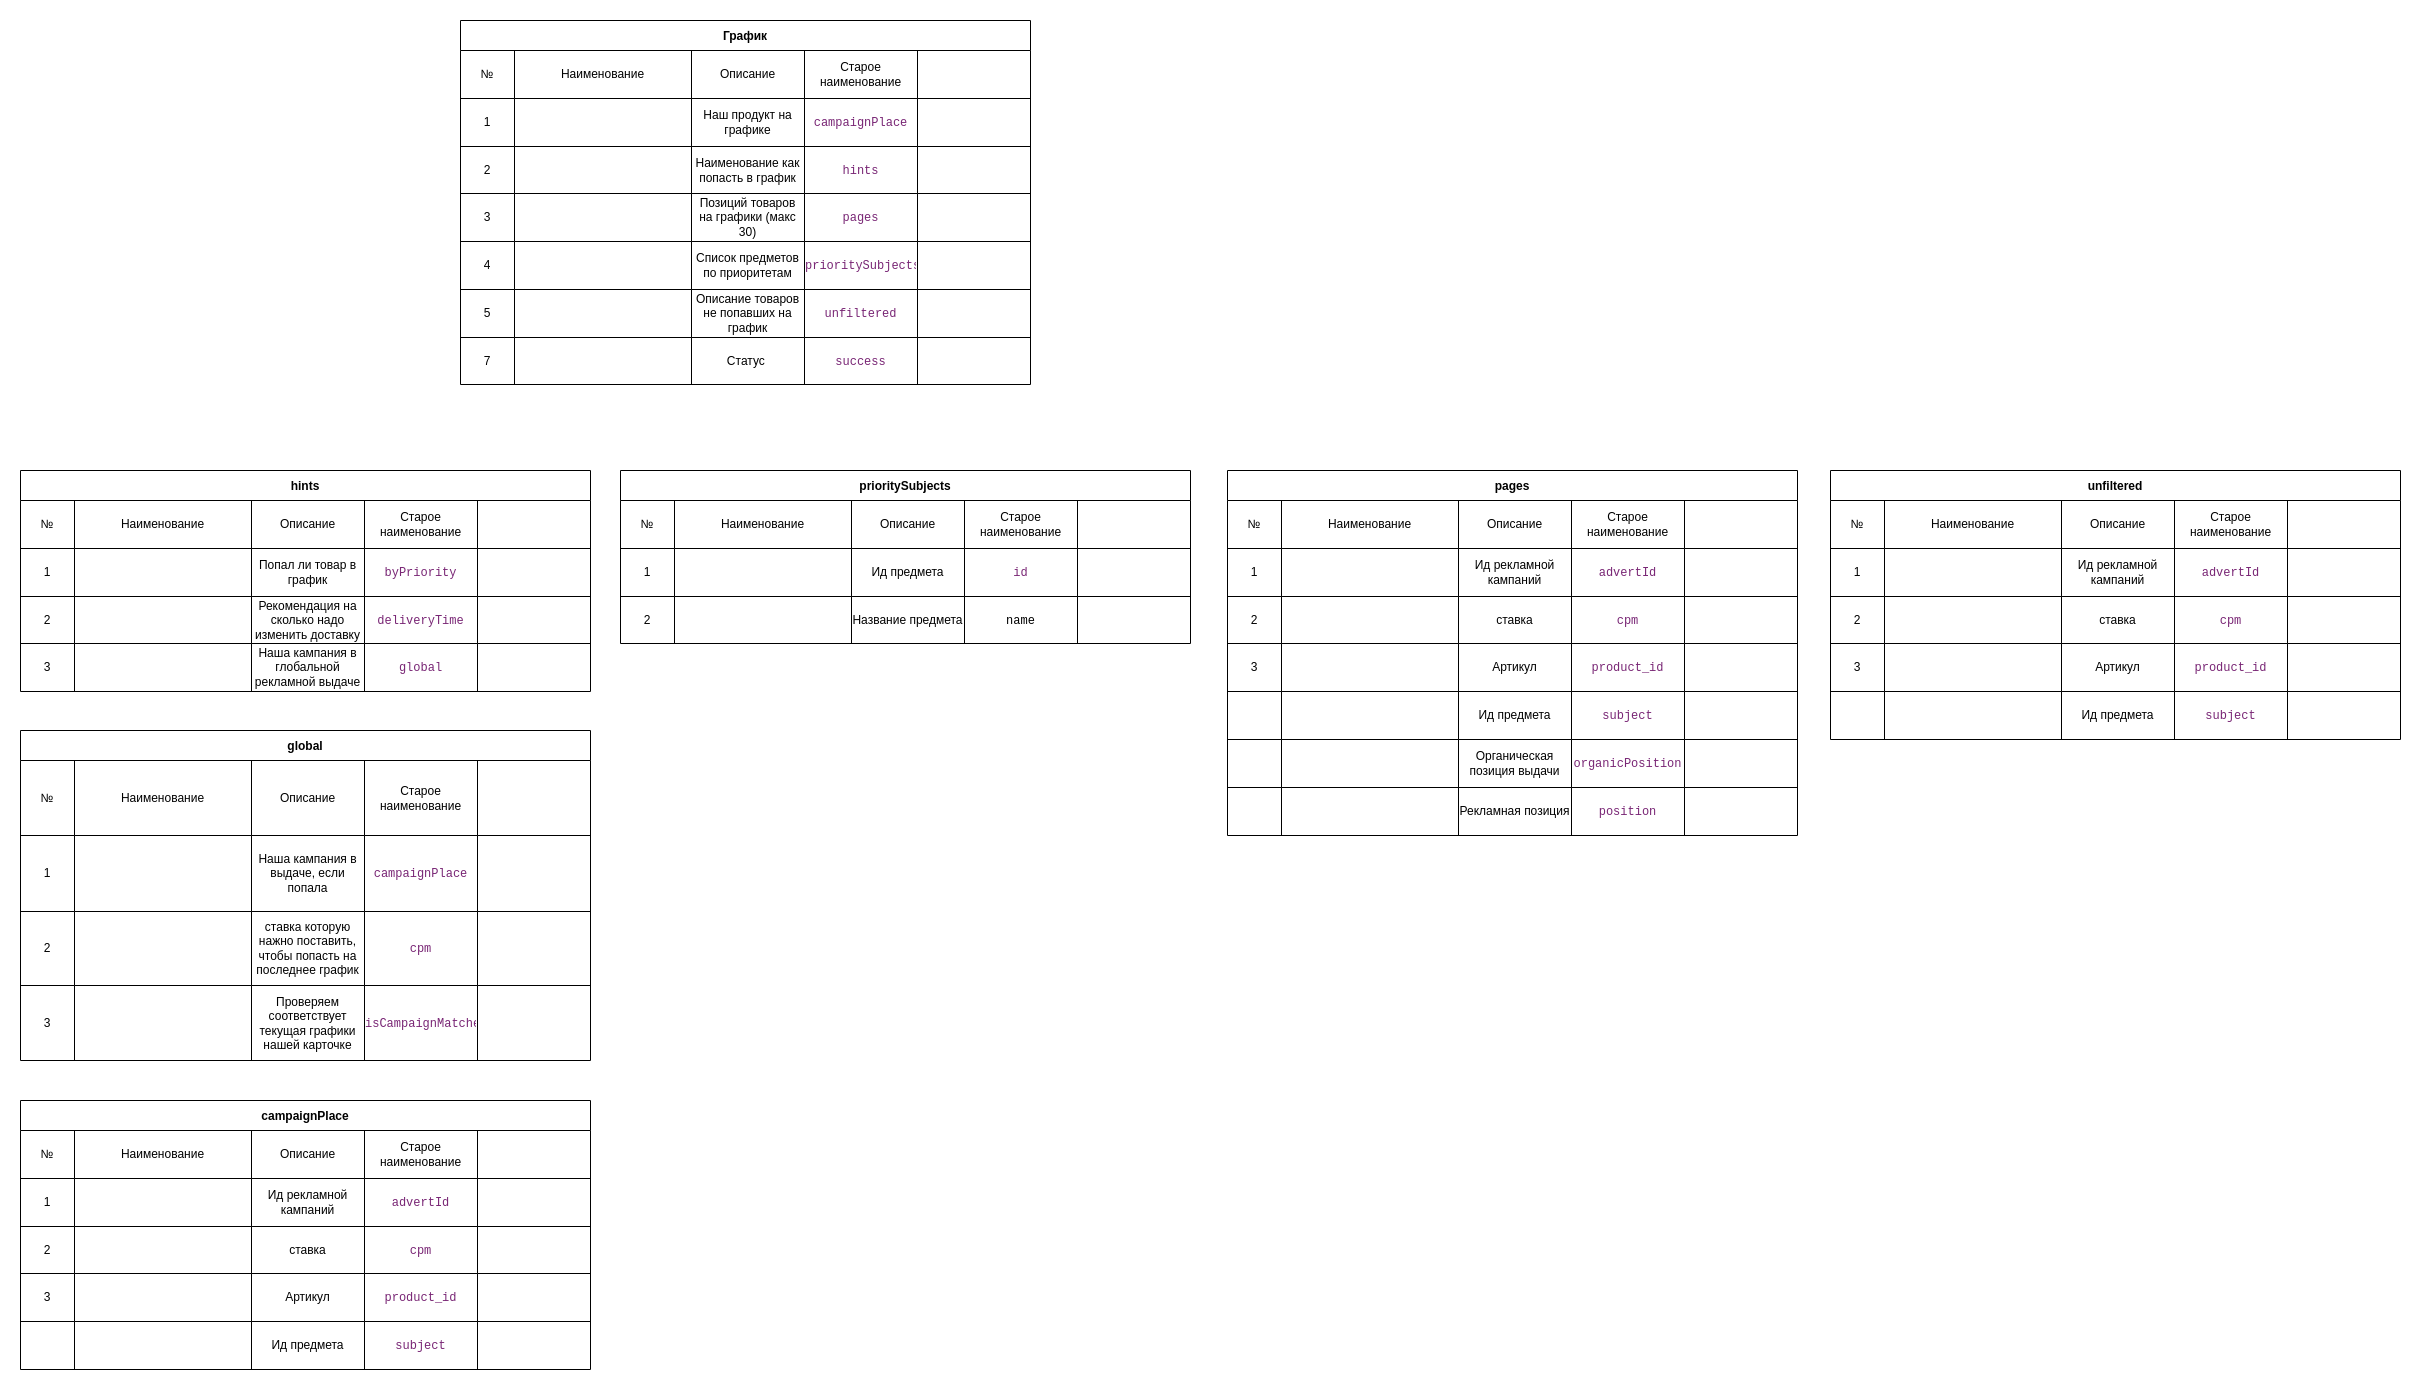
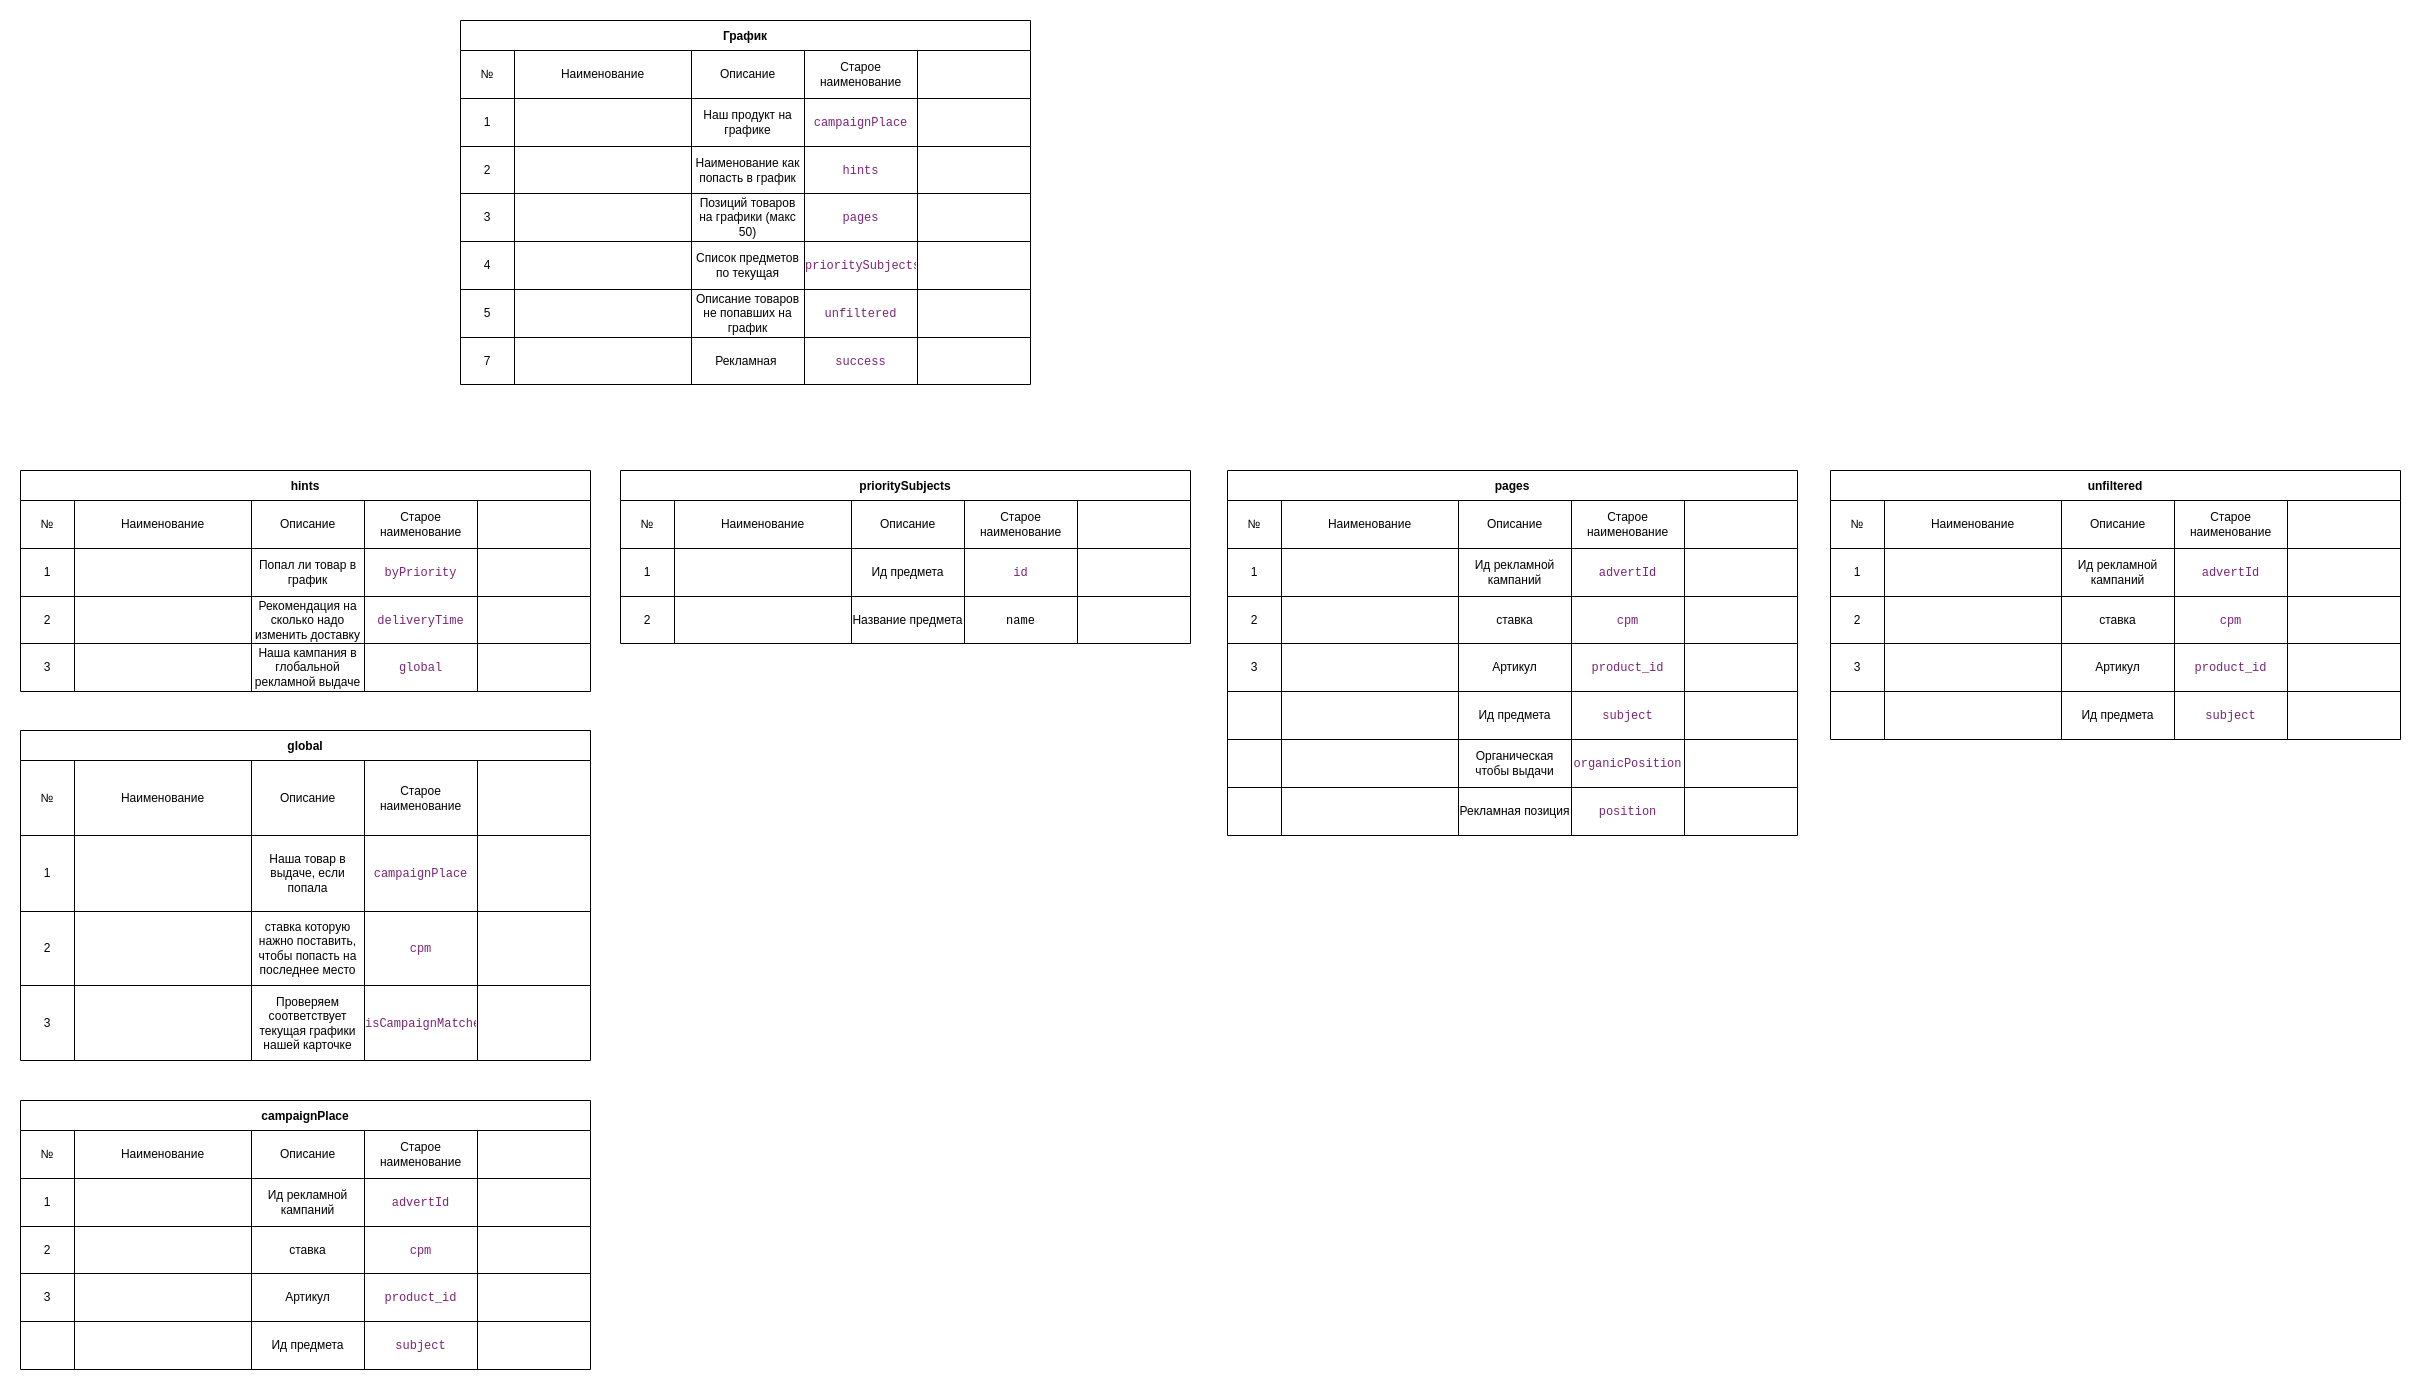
- <mxCell id="24" value="Позиций товаров на графики (макс 30)" style="shape=partialRectangle;html=1;whiteSpace=wrap;connectable=0;fillColor=none;top=0;left=0;bottom=0;right=0;overflow=hidden;strokeColor=#000000;" vertex="1" parent="21"><mxGeometry x="231" width="113" height="48" as="geometry"><mxRectangle width="113" height="48" as="alternateBounds" /></mxGeometry></mxCell>
+ <mxCell id="24" value="Позиций товаров на графики (макс 50)" style="shape=partialRectangle;html=1;whiteSpace=wrap;connectable=0;fillColor=none;top=0;left=0;bottom=0;right=0;overflow=hidden;strokeColor=#000000;" vertex="1" parent="21"><mxGeometry x="231" width="113" height="48" as="geometry"><mxRectangle width="113" height="48" as="alternateBounds" /></mxGeometry></mxCell>
- <mxCell id="30" value="Список предметов по приоритетам" style="shape=partialRectangle;html=1;whiteSpace=wrap;connectable=0;fillColor=none;top=0;left=0;bottom=0;right=0;overflow=hidden;strokeColor=#000000;" vertex="1" parent="27"><mxGeometry x="231" width="113" height="48" as="geometry"><mxRectangle width="113" height="48" as="alternateBounds" /></mxGeometry></mxCell>
+ <mxCell id="30" value="Список предметов по текущая" style="shape=partialRectangle;html=1;whiteSpace=wrap;connectable=0;fillColor=none;top=0;left=0;bottom=0;right=0;overflow=hidden;strokeColor=#000000;" vertex="1" parent="27"><mxGeometry x="231" width="113" height="48" as="geometry"><mxRectangle width="113" height="48" as="alternateBounds" /></mxGeometry></mxCell>
- <mxCell id="42" value="Статус&amp;nbsp;" style="shape=partialRectangle;html=1;whiteSpace=wrap;connectable=0;fillColor=none;top=0;left=0;bottom=0;right=0;overflow=hidden;strokeColor=#000000;" vertex="1" parent="39"><mxGeometry x="231" width="113" height="47" as="geometry"><mxRectangle width="113" height="47" as="alternateBounds" /></mxGeometry></mxCell>
+ <mxCell id="42" value="Рекламная&amp;nbsp;" style="shape=partialRectangle;html=1;whiteSpace=wrap;connectable=0;fillColor=none;top=0;left=0;bottom=0;right=0;overflow=hidden;strokeColor=#000000;" vertex="1" parent="39"><mxGeometry x="231" width="113" height="47" as="geometry"><mxRectangle width="113" height="47" as="alternateBounds" /></mxGeometry></mxCell>
- <mxCell id="160" value="Органическая позиция выдачи" style="shape=partialRectangle;html=1;whiteSpace=wrap;connectable=0;fillColor=none;top=0;left=0;bottom=0;right=0;overflow=hidden;strokeColor=#000000;" vertex="1" parent="157"><mxGeometry x="231" width="113" height="48" as="geometry"><mxRectangle width="113" height="48" as="alternateBounds" /></mxGeometry></mxCell>
+ <mxCell id="160" value="Органическая чтобы выдачи" style="shape=partialRectangle;html=1;whiteSpace=wrap;connectable=0;fillColor=none;top=0;left=0;bottom=0;right=0;overflow=hidden;strokeColor=#000000;" vertex="1" parent="157"><mxGeometry x="231" width="113" height="48" as="geometry"><mxRectangle width="113" height="48" as="alternateBounds" /></mxGeometry></mxCell>
- <mxCell id="80" value="Наша кампания в выдаче, если попала" style="shape=partialRectangle;html=1;whiteSpace=wrap;connectable=0;fillColor=none;top=0;left=0;bottom=0;right=0;overflow=hidden;strokeColor=#000000;" vertex="1" parent="77"><mxGeometry x="231" width="113" height="76" as="geometry"><mxRectangle width="113" height="76" as="alternateBounds" /></mxGeometry></mxCell>
+ <mxCell id="80" value="Наша товар в выдаче, если попала" style="shape=partialRectangle;html=1;whiteSpace=wrap;connectable=0;fillColor=none;top=0;left=0;bottom=0;right=0;overflow=hidden;strokeColor=#000000;" vertex="1" parent="77"><mxGeometry x="231" width="113" height="76" as="geometry"><mxRectangle width="113" height="76" as="alternateBounds" /></mxGeometry></mxCell>
- <mxCell id="86" value="ставка которую нажно поставить, чтобы попасть на последнее график" style="shape=partialRectangle;html=1;whiteSpace=wrap;connectable=0;fillColor=none;top=0;left=0;bottom=0;right=0;overflow=hidden;strokeColor=#000000;" vertex="1" parent="83"><mxGeometry x="231" width="113" height="74" as="geometry"><mxRectangle width="113" height="74" as="alternateBounds" /></mxGeometry></mxCell>
+ <mxCell id="86" value="ставка которую нажно поставить, чтобы попасть на последнее место" style="shape=partialRectangle;html=1;whiteSpace=wrap;connectable=0;fillColor=none;top=0;left=0;bottom=0;right=0;overflow=hidden;strokeColor=#000000;" vertex="1" parent="83"><mxGeometry x="231" width="113" height="74" as="geometry"><mxRectangle width="113" height="74" as="alternateBounds" /></mxGeometry></mxCell>
